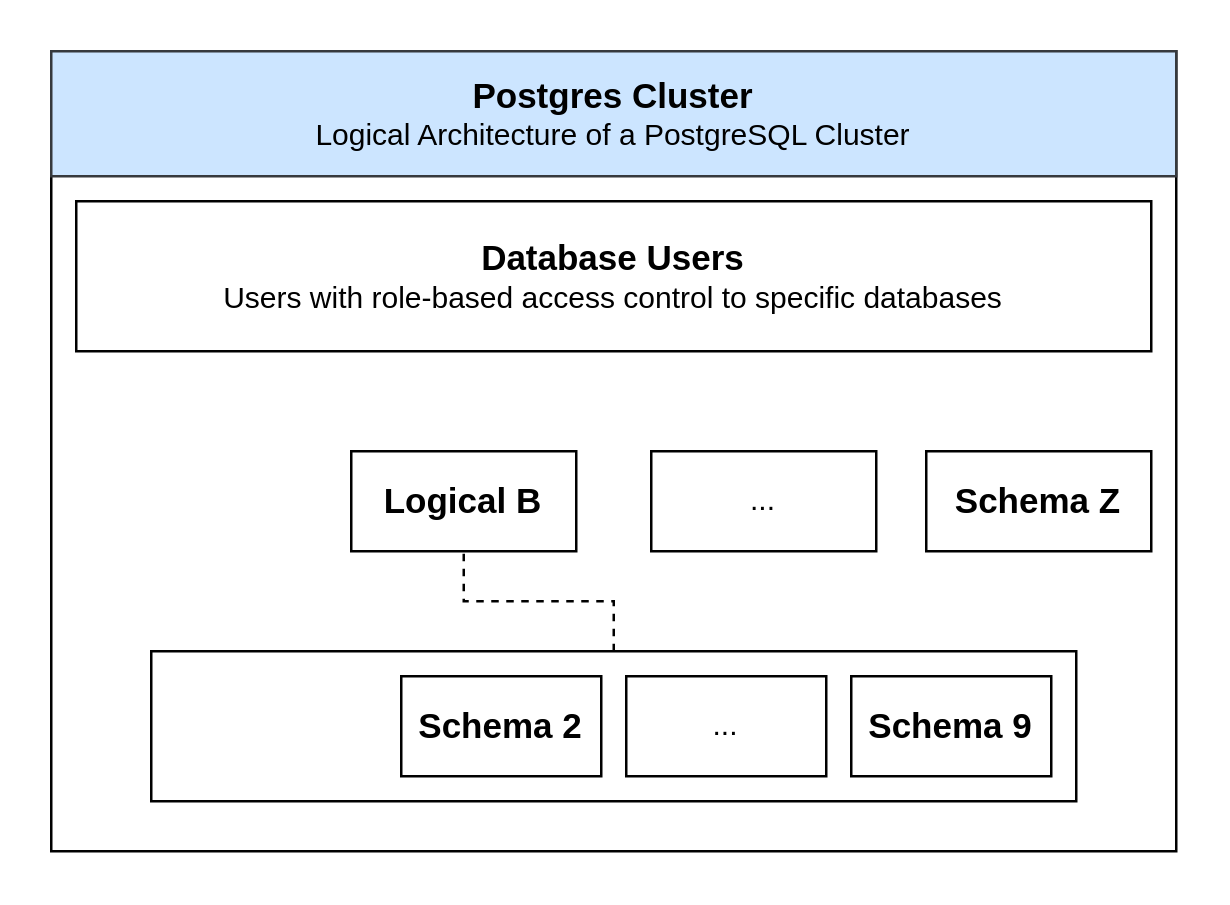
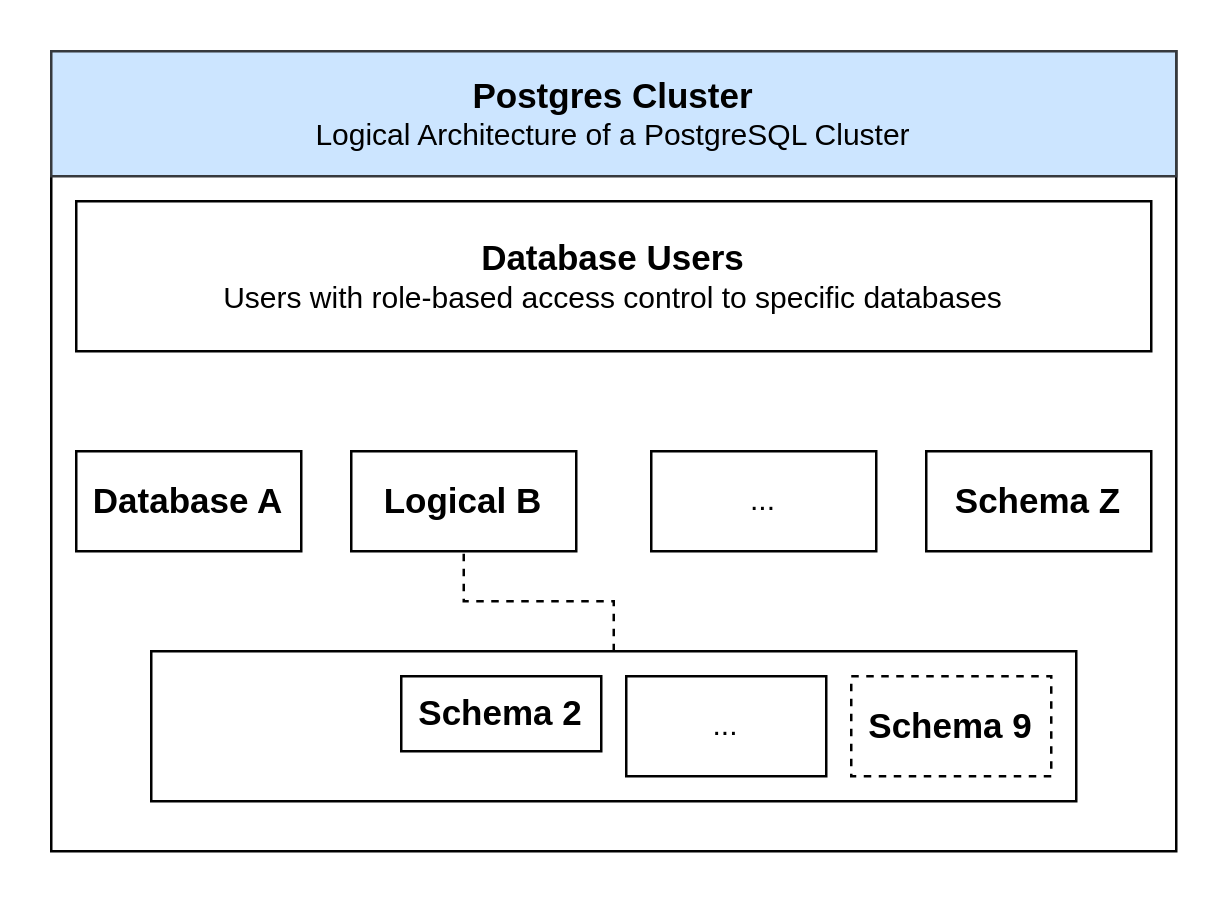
+ <mxCell id="5" value="&lt;div&gt;&lt;font style=&quot;font-size: 14px;&quot;&gt;&lt;b&gt;Database A&lt;/b&gt;&lt;/font&gt;&lt;/div&gt;" style="rounded=0;whiteSpace=wrap;html=1;" vertex="1" parent="1"><mxGeometry x="30" y="180" width="90" height="40" as="geometry" /></mxCell>
- <mxCell id="11" value="&lt;div&gt;&lt;font style=&quot;font-size: 14px;&quot;&gt;&lt;b&gt;Schema 2&lt;/b&gt;&lt;/font&gt;&lt;/div&gt;" style="rounded=0;whiteSpace=wrap;html=1;" vertex="1" parent="1"><mxGeometry x="160" y="270" width="80" height="40" as="geometry" /></mxCell>
+ <mxCell id="11" value="&lt;div&gt;&lt;font style=&quot;font-size: 14px;&quot;&gt;&lt;b&gt;Schema 2&lt;/b&gt;&lt;/font&gt;&lt;/div&gt;" style="rounded=0;whiteSpace=wrap;html=1;" vertex="1" parent="1"><mxGeometry x="160" y="270" width="80" height="30" as="geometry" /></mxCell>
- <mxCell id="13" value="&lt;div&gt;&lt;font style=&quot;font-size: 14px;&quot;&gt;&lt;b&gt;Schema 9&lt;/b&gt;&lt;/font&gt;&lt;/div&gt;" style="rounded=0;whiteSpace=wrap;html=1;" vertex="1" parent="1"><mxGeometry x="340" y="270" width="80" height="40" as="geometry" /></mxCell>
+ <mxCell id="13" value="&lt;div&gt;&lt;font style=&quot;font-size: 14px;&quot;&gt;&lt;b&gt;Schema 9&lt;/b&gt;&lt;/font&gt;&lt;/div&gt;" style="rounded=0;whiteSpace=wrap;html=1;dashed=1;" vertex="1" parent="1"><mxGeometry x="340" y="270" width="80" height="40" as="geometry" /></mxCell>
